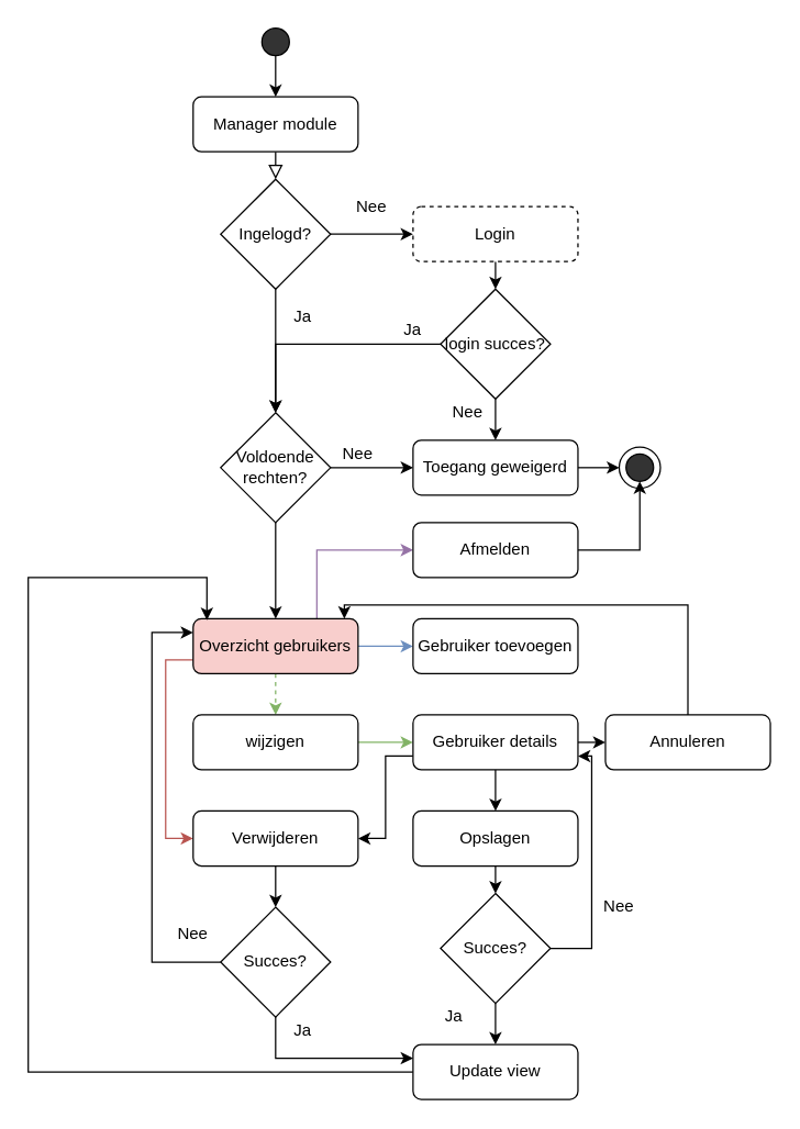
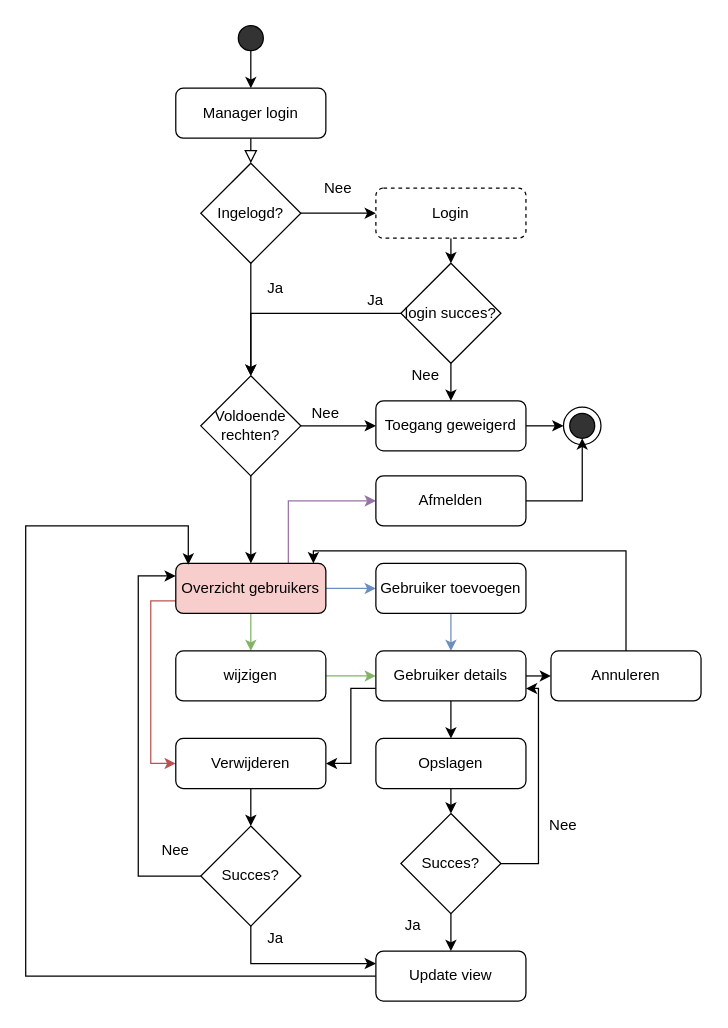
- <mxCell id="3" value="Manager module" style="rounded=1;whiteSpace=wrap;html=1;fontSize=12;glass=0;strokeWidth=1;shadow=0;" parent="1" vertex="1"><mxGeometry x="140" y="70" width="120" height="40" as="geometry" /></mxCell>
+ <mxCell id="3" value="Manager login" style="rounded=1;whiteSpace=wrap;html=1;fontSize=12;glass=0;strokeWidth=1;shadow=0;" parent="1" vertex="1"><mxGeometry x="140" y="70" width="120" height="40" as="geometry" /></mxCell>
+ <mxCell id="31" style="edgeStyle=orthogonalEdgeStyle;rounded=0;orthogonalLoop=1;jettySize=auto;html=1;exitX=0.5;exitY=1;exitDx=0;exitDy=0;entryX=0.5;entryY=0;entryDx=0;entryDy=0;fillColor=#dae8fc;strokeColor=#6c8ebf;" edge="1" parent="1" source="32" target="38"><mxGeometry relative="1" as="geometry" /></mxCell>
- <mxCell id="7" style="edgeStyle=orthogonalEdgeStyle;rounded=0;orthogonalLoop=1;jettySize=auto;html=1;exitX=0.5;exitY=1;exitDx=0;exitDy=0;entryX=0.5;entryY=0;entryDx=0;entryDy=0;fillColor=#d5e8d4;strokeColor=#82b366;dashed=1;" edge="1" parent="1" source="10" target="34"><mxGeometry relative="1" as="geometry" /></mxCell>
+ <mxCell id="7" style="edgeStyle=orthogonalEdgeStyle;rounded=0;orthogonalLoop=1;jettySize=auto;html=1;exitX=0.5;exitY=1;exitDx=0;exitDy=0;entryX=0.5;entryY=0;entryDx=0;entryDy=0;fillColor=#d5e8d4;strokeColor=#82b366;" edge="1" parent="1" source="10" target="34"><mxGeometry relative="1" as="geometry" /></mxCell>
